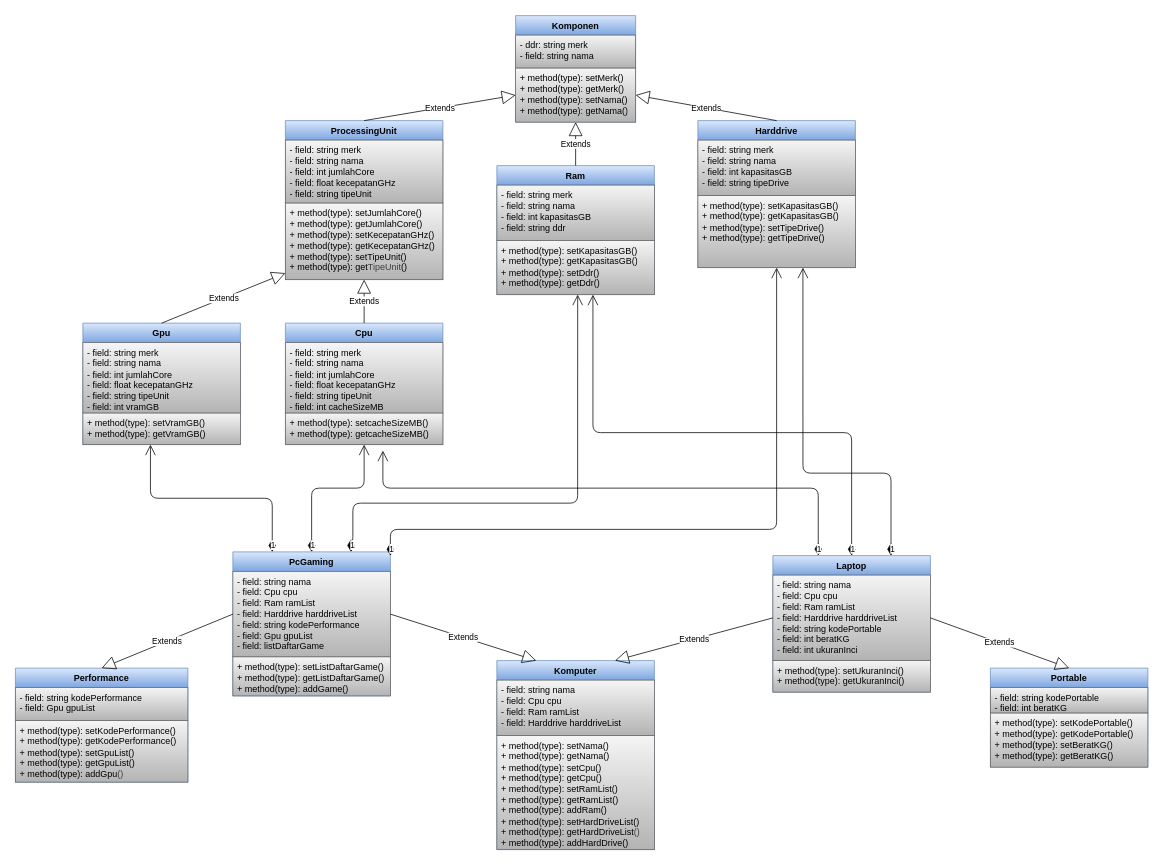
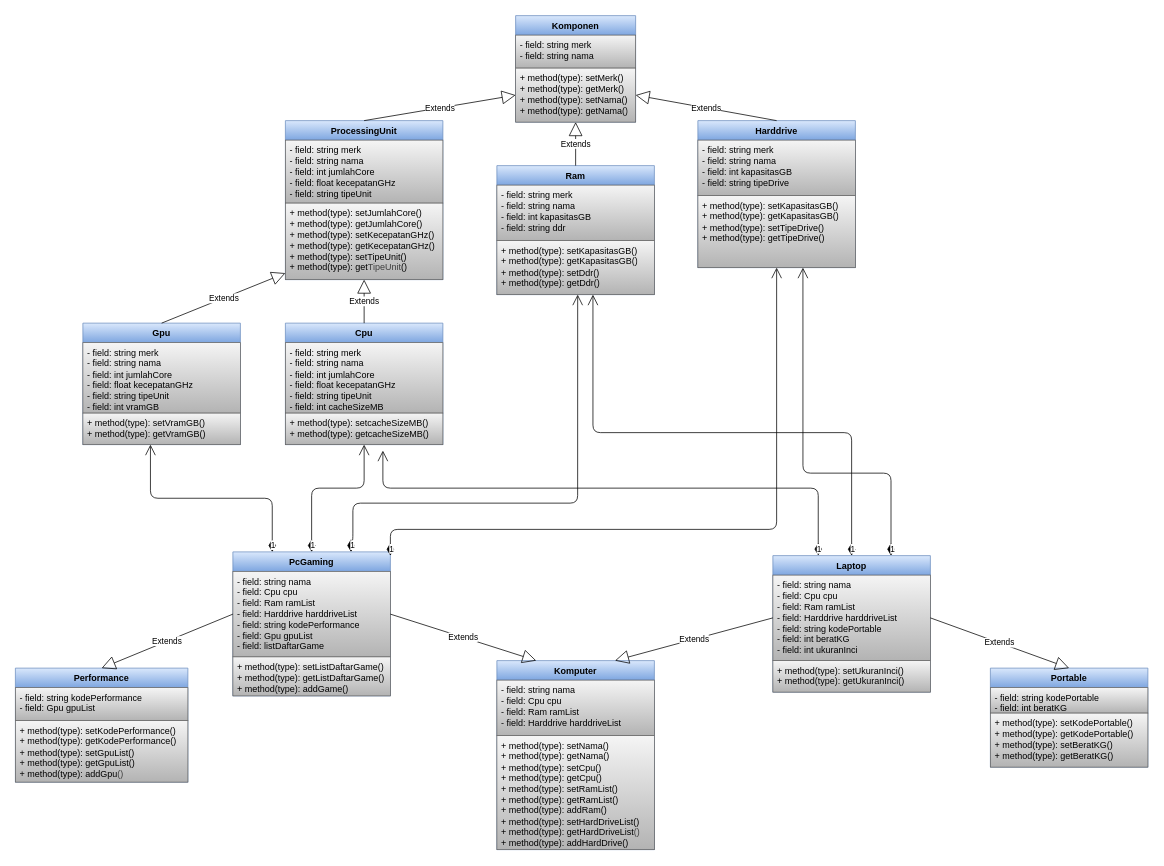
- <mxCell id="3" value="- ddr: string merk&lt;div&gt;&lt;span style=&quot;color: rgb(0, 0, 0);&quot;&gt;- field: string nama&lt;/span&gt;&lt;/div&gt;" style="text;strokeColor=#666666;fillColor=#f5f5f5;align=left;verticalAlign=top;spacingLeft=4;spacingRight=4;overflow=hidden;rotatable=0;points=[[0,0.5],[1,0.5]];portConstraint=eastwest;whiteSpace=wrap;html=1;gradientColor=#b3b3b3;" parent="2" vertex="1"><mxGeometry y="26" width="160" height="44" as="geometry" /></mxCell>
+ <mxCell id="3" value="- field: string merk&lt;div&gt;&lt;span style=&quot;color: rgb(0, 0, 0);&quot;&gt;- field: string nama&lt;/span&gt;&lt;/div&gt;" style="text;strokeColor=#666666;fillColor=#f5f5f5;align=left;verticalAlign=top;spacingLeft=4;spacingRight=4;overflow=hidden;rotatable=0;points=[[0,0.5],[1,0.5]];portConstraint=eastwest;whiteSpace=wrap;html=1;gradientColor=#b3b3b3;" parent="2" vertex="1"><mxGeometry y="26" width="160" height="44" as="geometry" /></mxCell>
